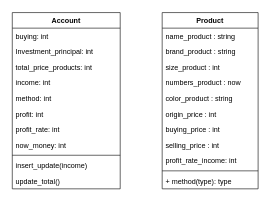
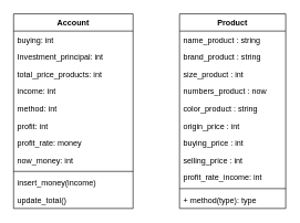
- <mxCell id="9" value="profit_rate: int" style="text;strokeColor=none;fillColor=none;align=left;verticalAlign=top;spacingLeft=4;spacingRight=4;overflow=hidden;rotatable=0;points=[[0,0.5],[1,0.5]];portConstraint=eastwest;" vertex="1" parent="2"><mxGeometry y="182" width="180" height="26" as="geometry" /></mxCell>
+ <mxCell id="9" value="profit_rate: money" style="text;strokeColor=none;fillColor=none;align=left;verticalAlign=top;spacingLeft=4;spacingRight=4;overflow=hidden;rotatable=0;points=[[0,0.5],[1,0.5]];portConstraint=eastwest;" vertex="1" parent="2"><mxGeometry y="182" width="180" height="26" as="geometry" /></mxCell>
- <mxCell id="12" value="insert_update(income)" style="text;strokeColor=none;fillColor=none;align=left;verticalAlign=top;spacingLeft=4;spacingRight=4;overflow=hidden;rotatable=0;points=[[0,0.5],[1,0.5]];portConstraint=eastwest;" vertex="1" parent="2"><mxGeometry y="242" width="180" height="26" as="geometry" /></mxCell>
+ <mxCell id="12" value="insert_money(income)" style="text;strokeColor=none;fillColor=none;align=left;verticalAlign=top;spacingLeft=4;spacingRight=4;overflow=hidden;rotatable=0;points=[[0,0.5],[1,0.5]];portConstraint=eastwest;" vertex="1" parent="2"><mxGeometry y="242" width="180" height="26" as="geometry" /></mxCell>
